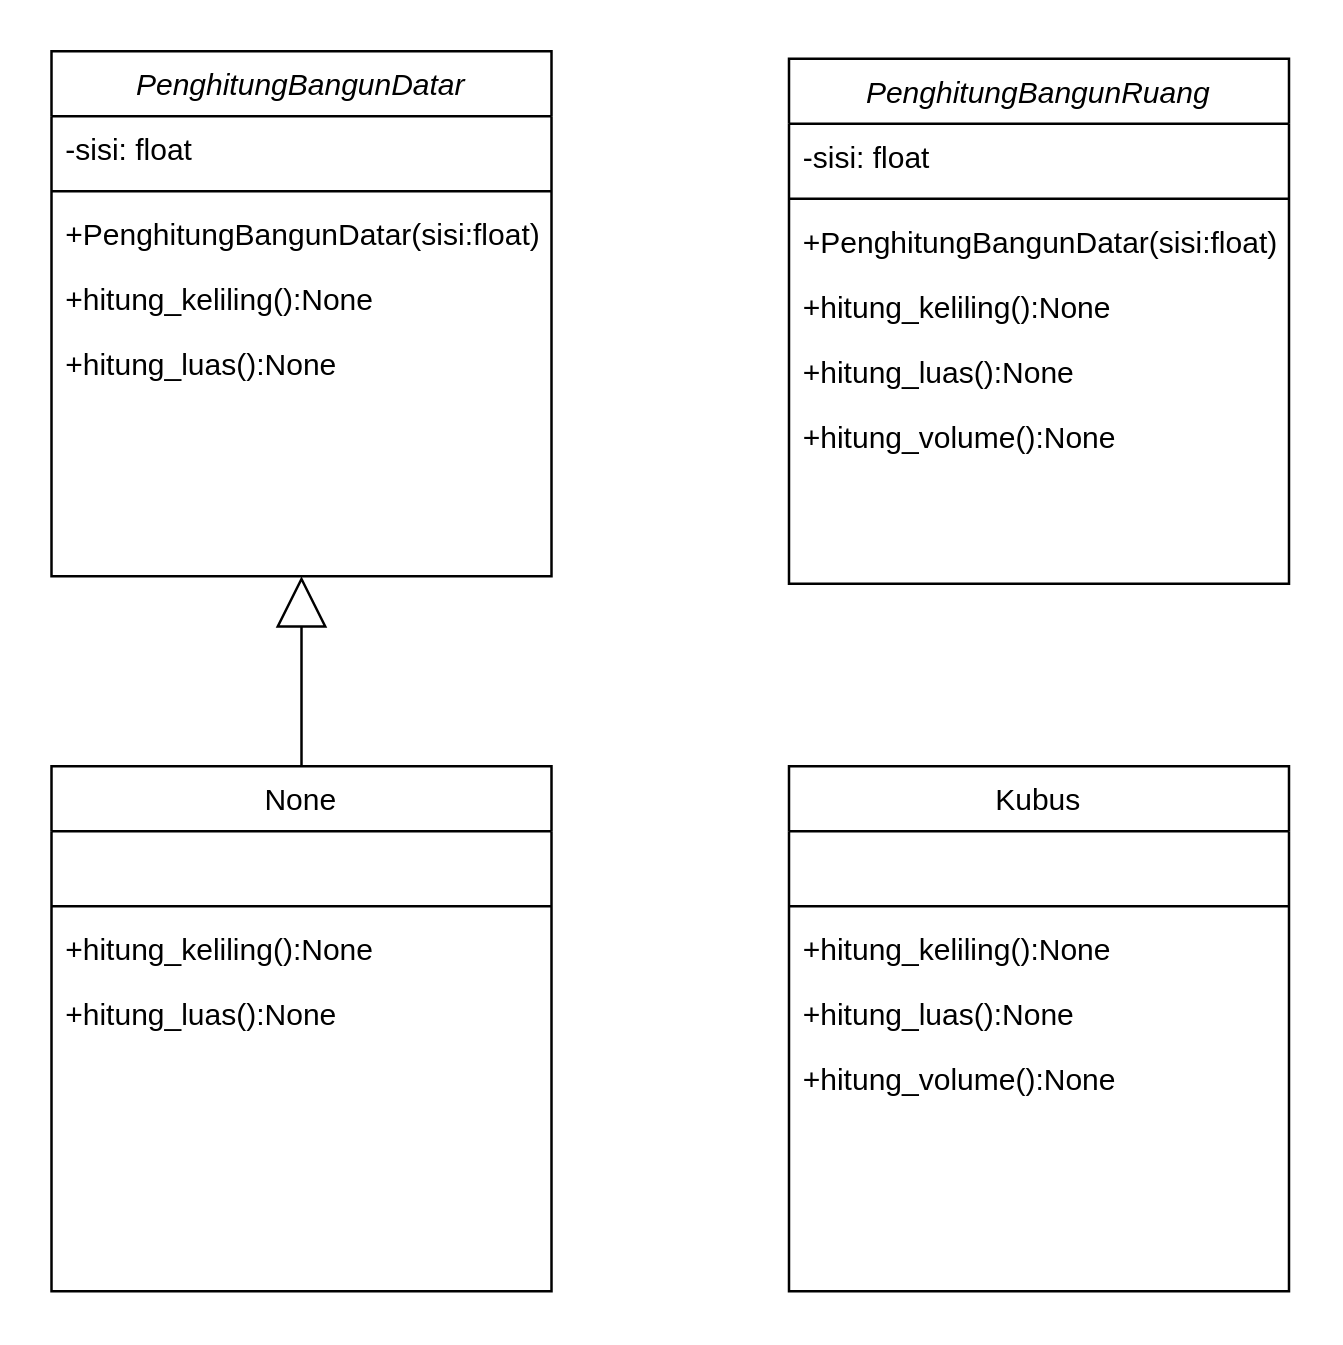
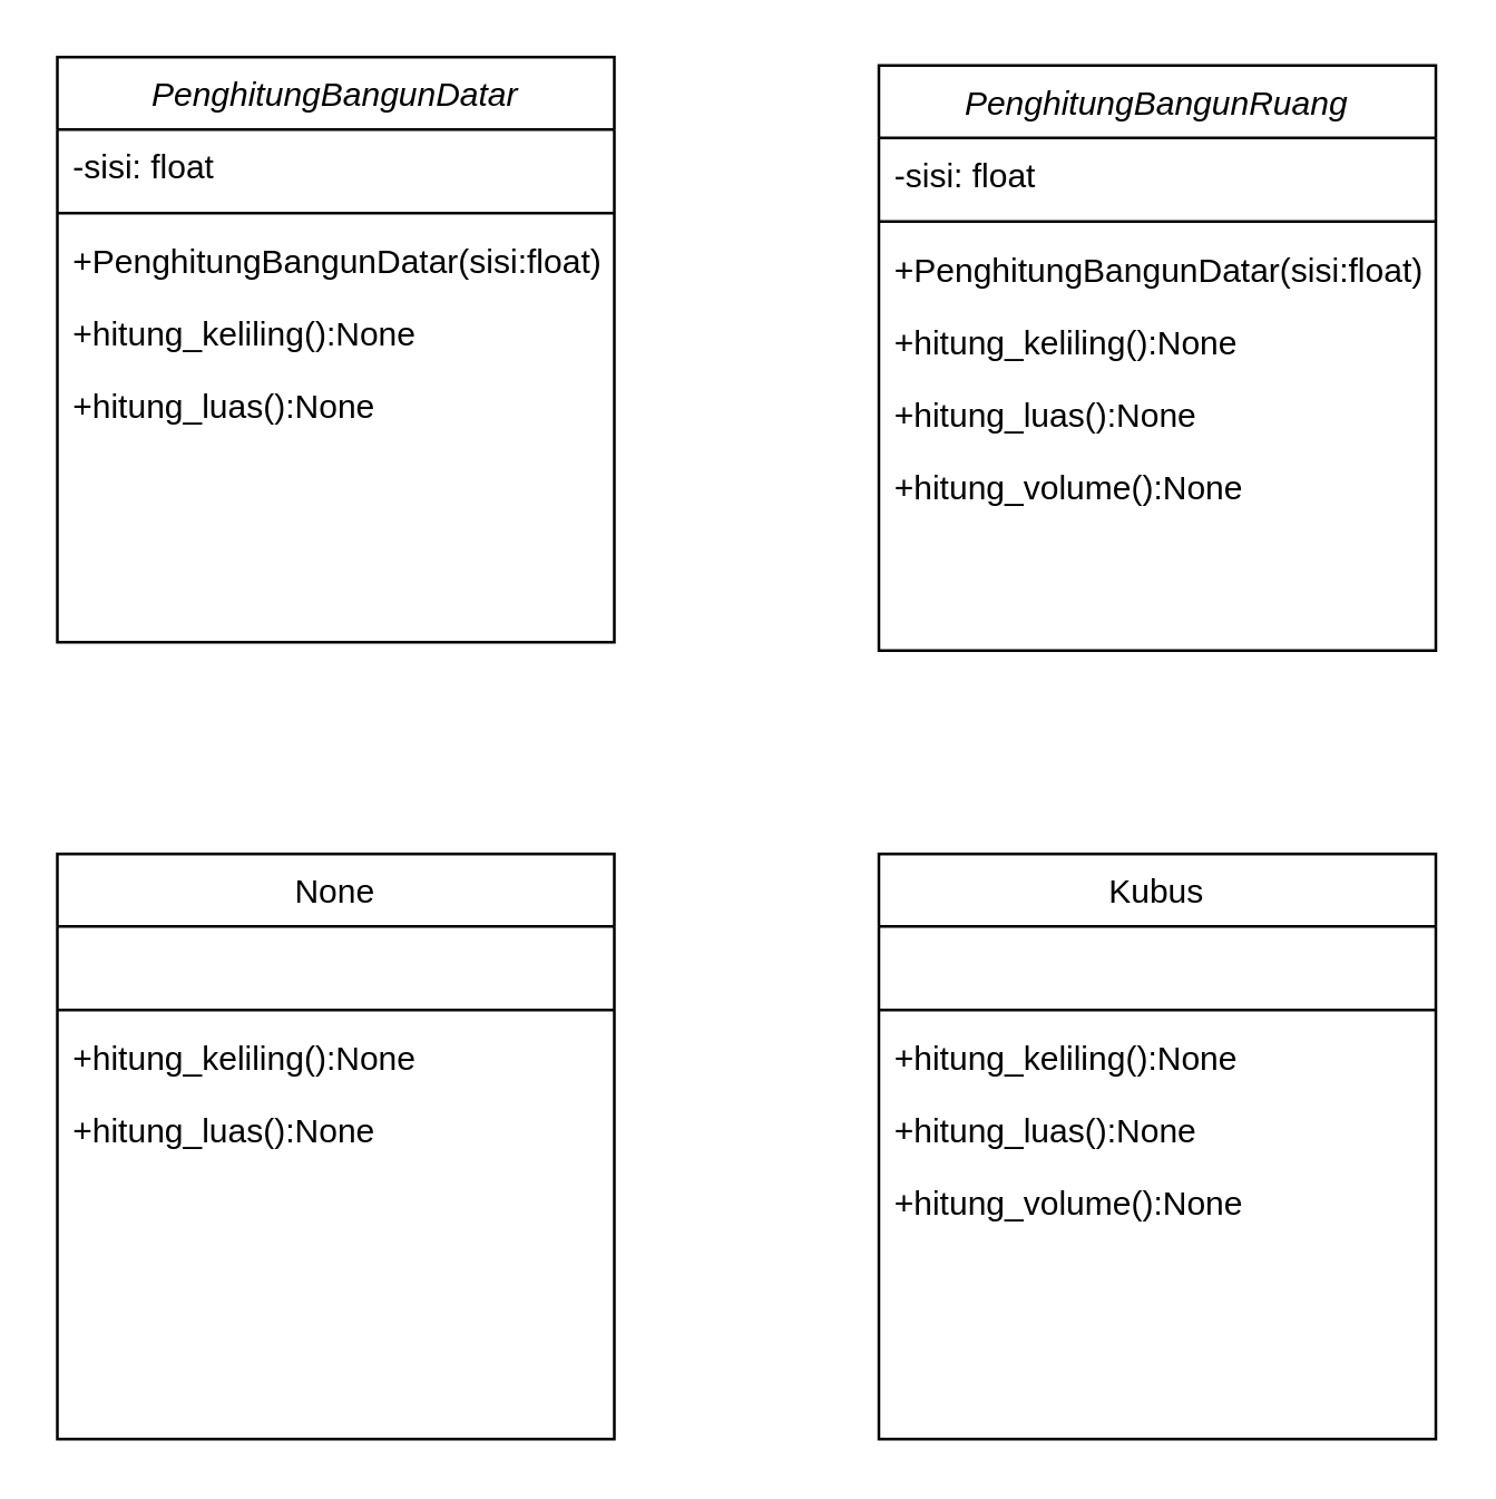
- <mxCell id="8" style="edgeStyle=orthogonalEdgeStyle;rounded=0;orthogonalLoop=1;jettySize=auto;html=1;entryX=0.5;entryY=1;entryDx=0;entryDy=0;endArrow=block;endFill=0;strokeWidth=1;endSize=18;" edge="1" parent="1" source="9" target="2"><mxGeometry relative="1" as="geometry" /></mxCell>
